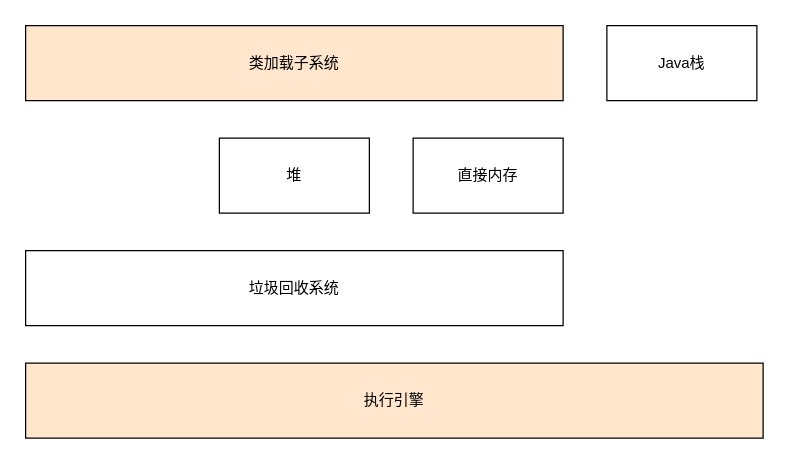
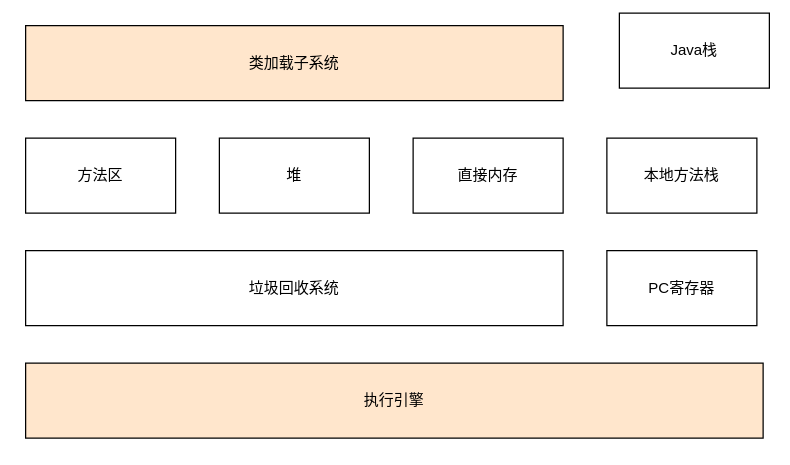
- <mxCell id="8" value="Java栈" style="rounded=0;whiteSpace=wrap;html=1;" parent="1" vertex="1"><mxGeometry x="485" y="20" width="120" height="60" as="geometry" /></mxCell>
+ <mxCell id="8" value="Java栈" style="rounded=0;whiteSpace=wrap;html=1;" parent="1" vertex="1"><mxGeometry x="495" y="10" width="120" height="60" as="geometry" /></mxCell>
+ <mxCell id="3" value="方法区" style="rounded=0;whiteSpace=wrap;html=1;" parent="1" vertex="1"><mxGeometry x="20" y="110" width="120" height="60" as="geometry" /></mxCell>
+ <mxCell id="9" value="本地方法栈" style="rounded=0;whiteSpace=wrap;html=1;" parent="1" vertex="1"><mxGeometry x="485" y="110" width="120" height="60" as="geometry" /></mxCell>
+ <mxCell id="10" value="PC寄存器" style="rounded=0;whiteSpace=wrap;html=1;" parent="1" vertex="1"><mxGeometry x="485" y="200" width="120" height="60" as="geometry" /></mxCell>
